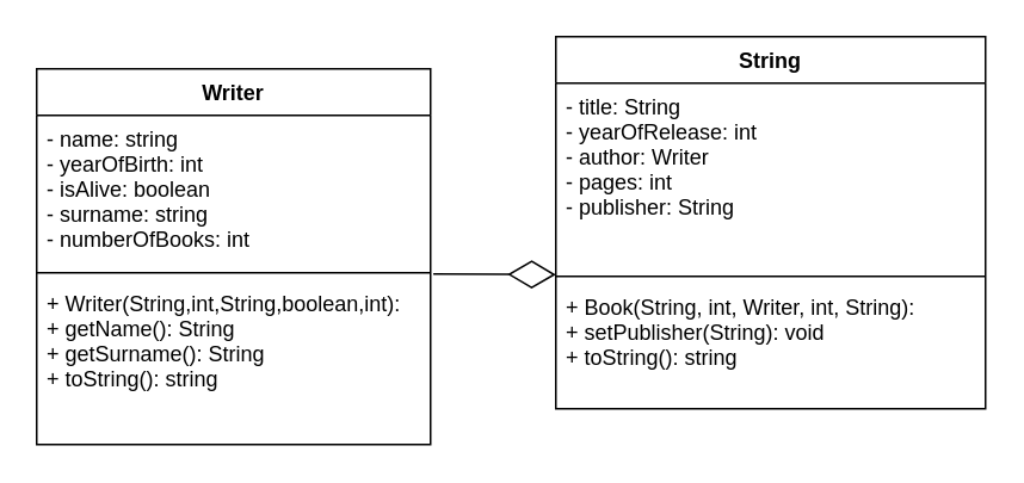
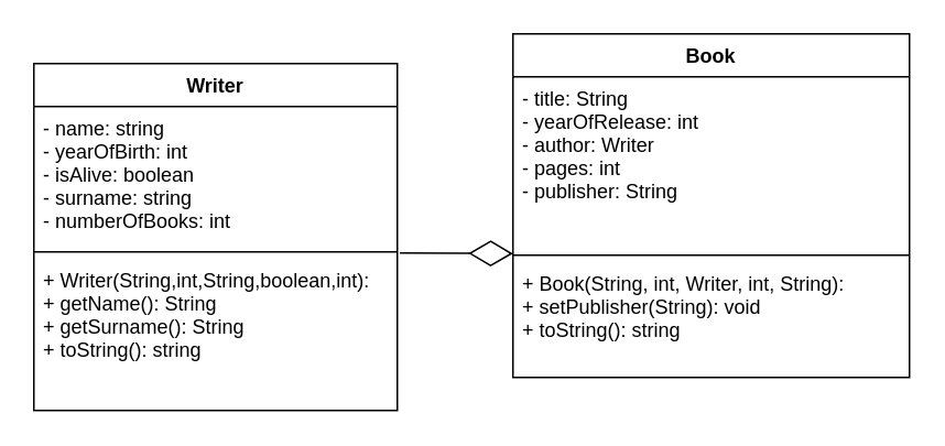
- <mxCell id="6" value="String" style="swimlane;fontStyle=1;align=center;verticalAlign=top;childLayout=stackLayout;horizontal=1;startSize=26;horizontalStack=0;resizeParent=1;resizeParentMax=0;resizeLast=0;collapsible=1;marginBottom=0;" vertex="1" parent="1"><mxGeometry x="310" y="20" width="240" height="208" as="geometry" /></mxCell>
+ <mxCell id="6" value="Book" style="swimlane;fontStyle=1;align=center;verticalAlign=top;childLayout=stackLayout;horizontal=1;startSize=26;horizontalStack=0;resizeParent=1;resizeParentMax=0;resizeLast=0;collapsible=1;marginBottom=0;" vertex="1" parent="1"><mxGeometry x="310" y="20" width="240" height="208" as="geometry" /></mxCell>
